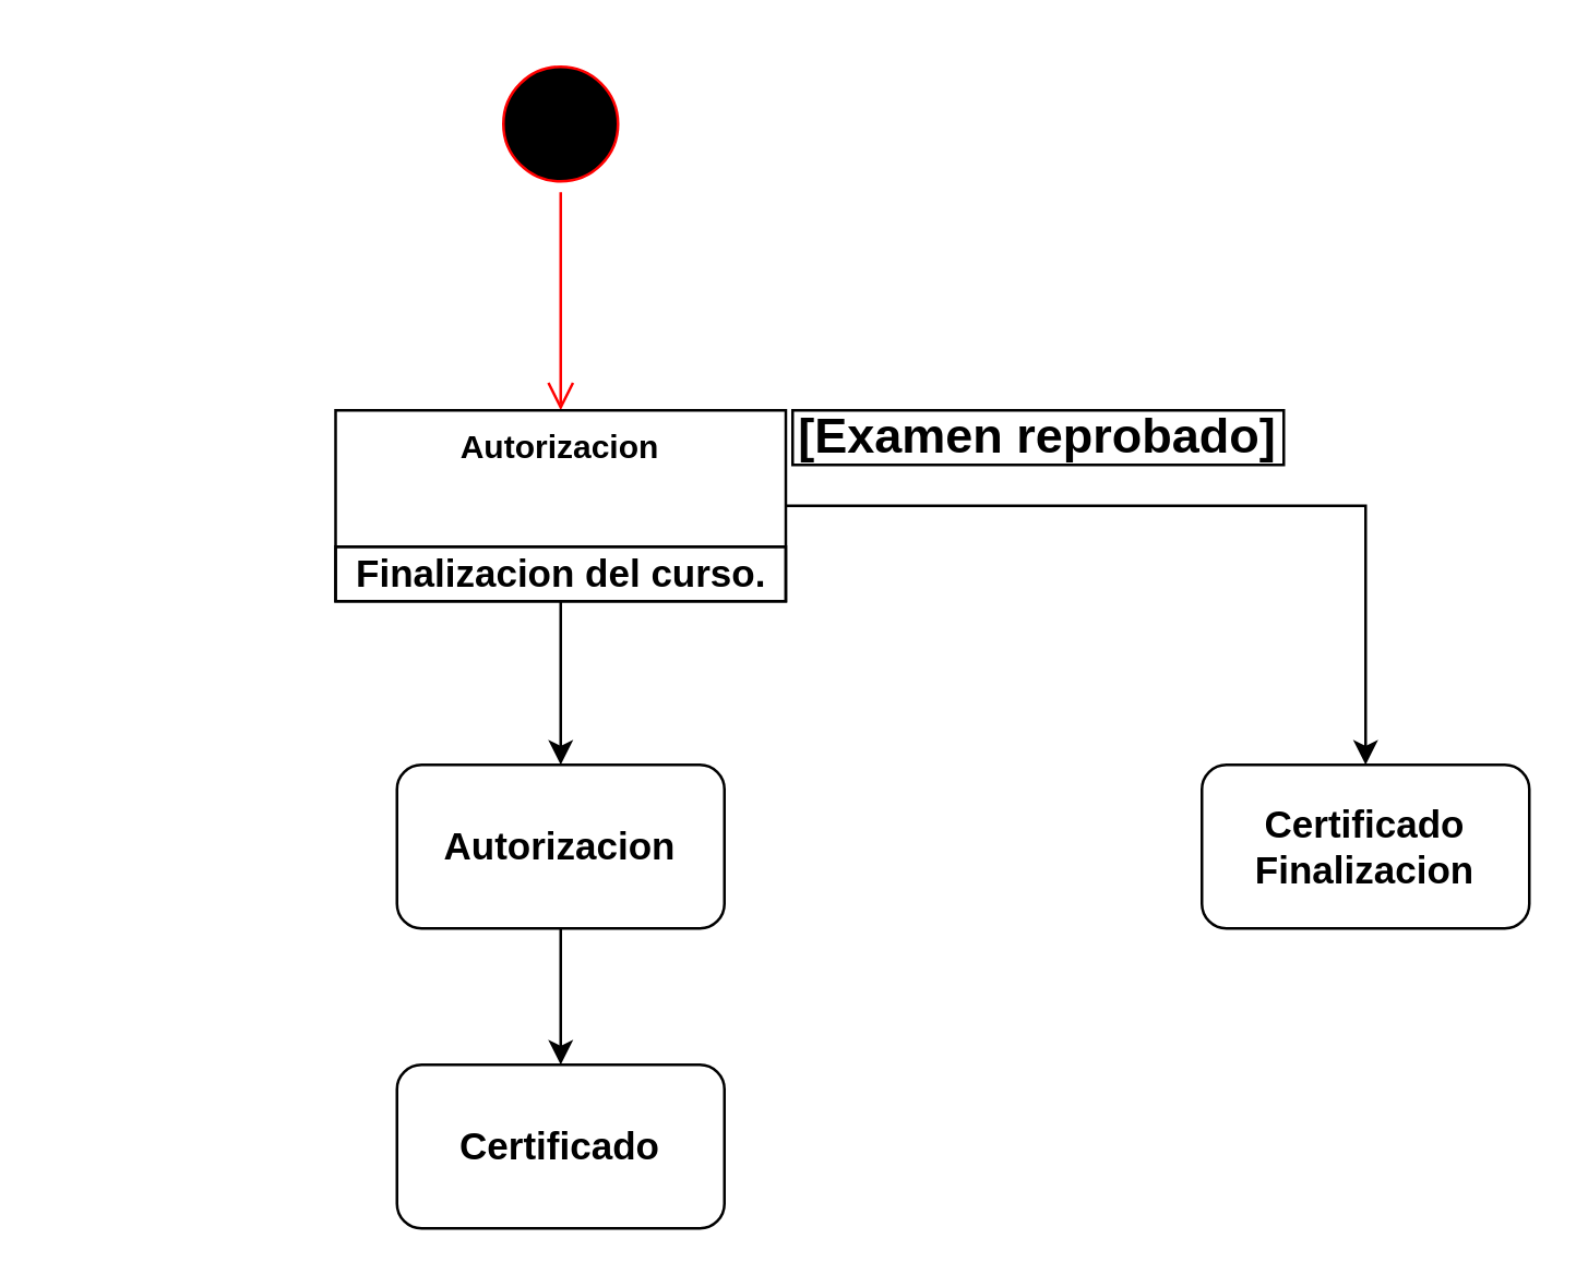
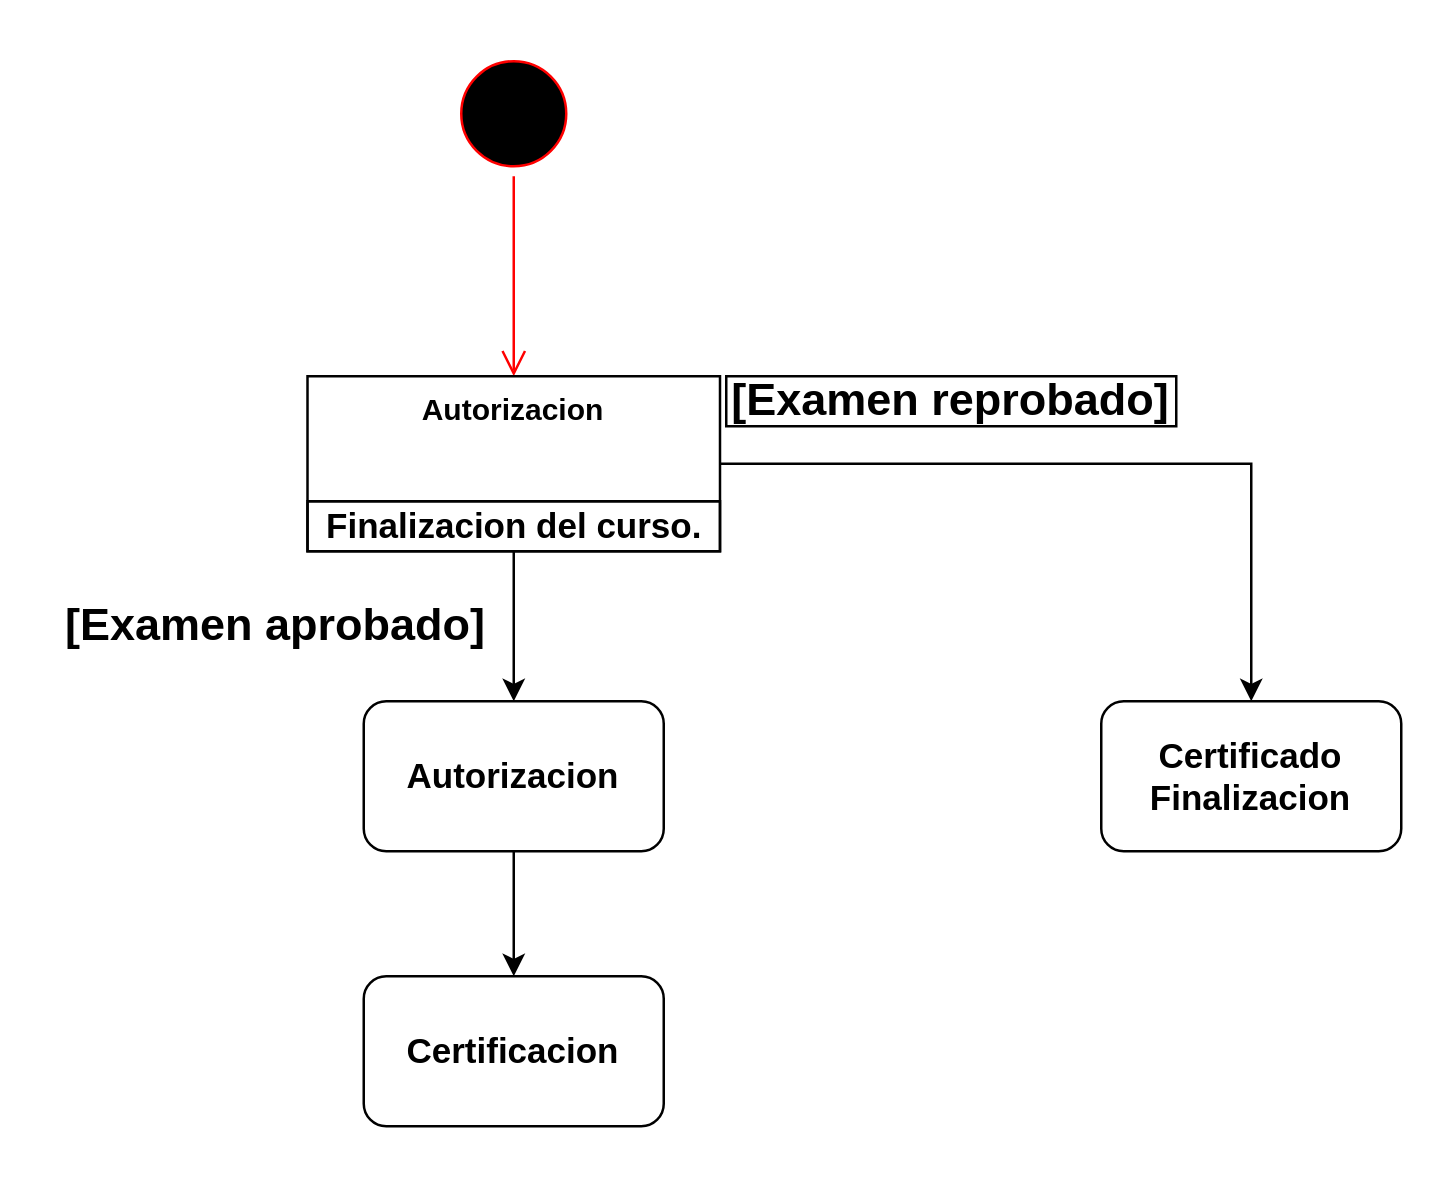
+ <mxCell id="8" value="&lt;font style=&quot;font-size: 18px&quot;&gt;&lt;b&gt;[Examen aprobado]&lt;/b&gt;&lt;/font&gt;" style="text;html=1;strokeColor=none;fillColor=none;align=center;verticalAlign=middle;whiteSpace=wrap;rounded=0;" parent="1" vertex="1"><mxGeometry y="240" width="180" height="20" as="geometry" x="20" /></mxCell>
- <mxCell id="11" value="&lt;font style=&quot;font-size: 14px&quot;&gt;&lt;b&gt;Certificado&lt;/b&gt;&lt;/font&gt;" style="rounded=1;whiteSpace=wrap;html=1;strokeColor=#000000;fillColor=none;" parent="1" vertex="1"><mxGeometry x="145" y="390" width="120" height="60" as="geometry" /></mxCell>
+ <mxCell id="11" value="&lt;font style=&quot;font-size: 14px&quot;&gt;&lt;b&gt;Certificacion&lt;/b&gt;&lt;/font&gt;" style="rounded=1;whiteSpace=wrap;html=1;strokeColor=#000000;fillColor=none;" parent="1" vertex="1"><mxGeometry x="145" y="390" width="120" height="60" as="geometry" /></mxCell>
